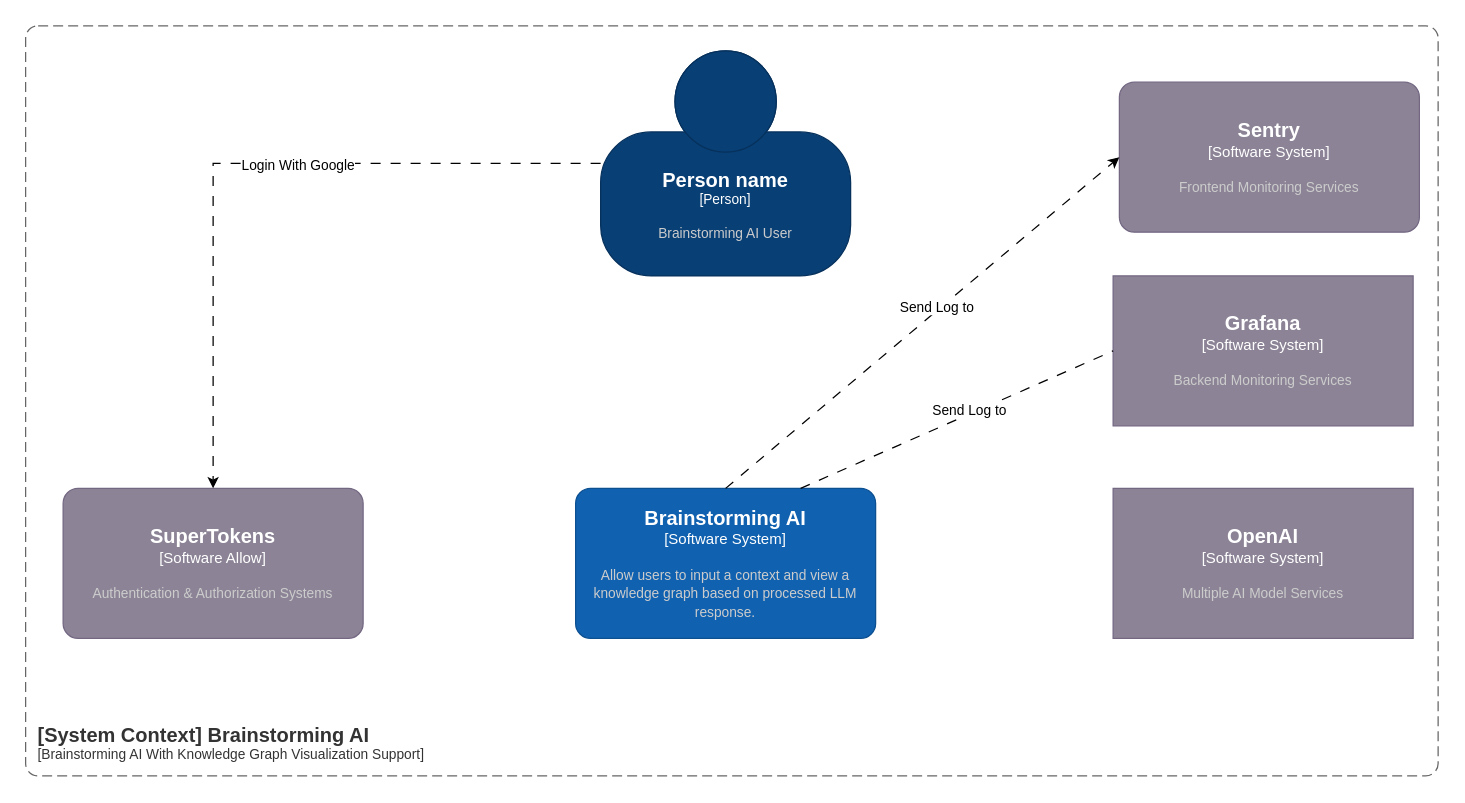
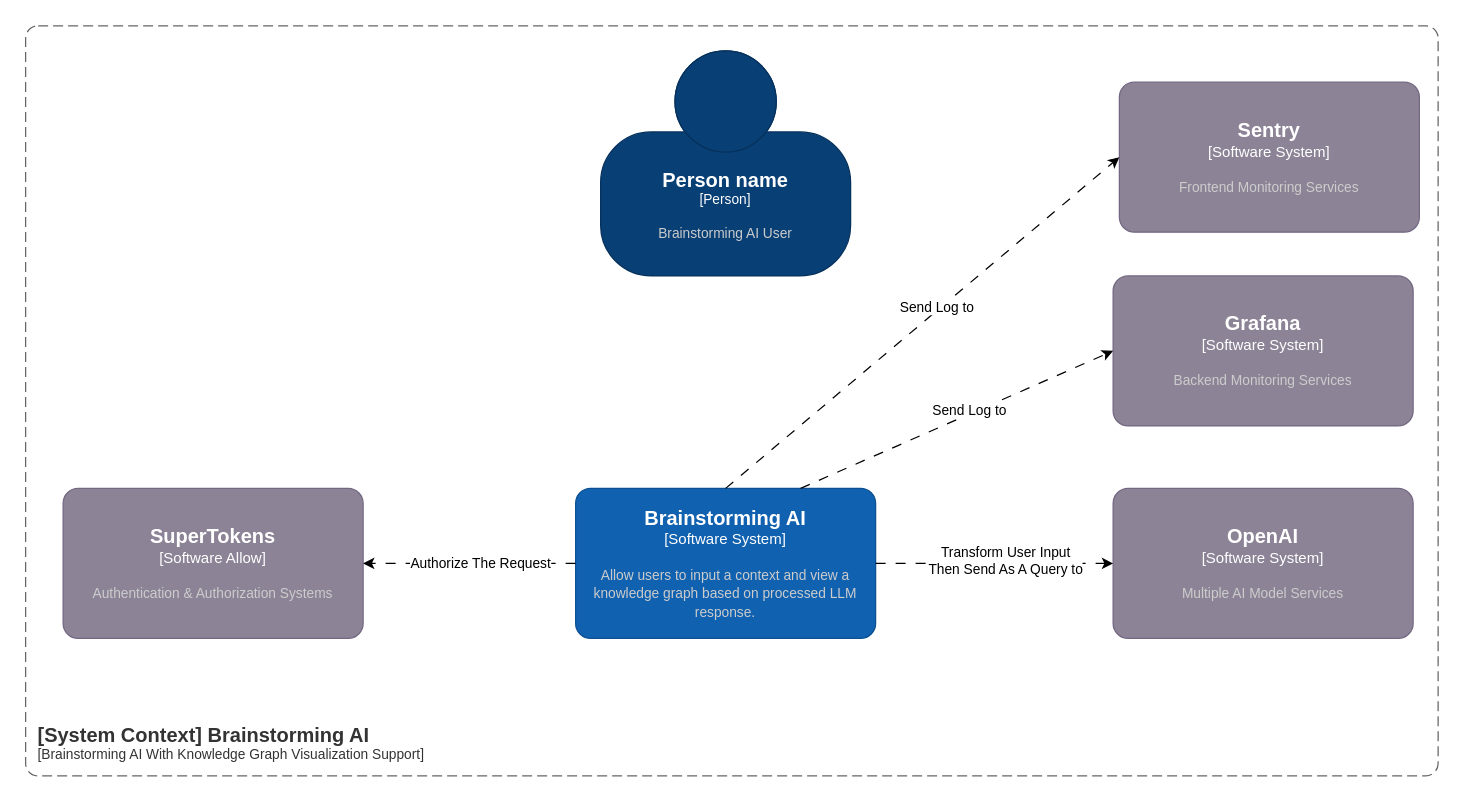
- <mxCell id="5" style="edgeStyle=orthogonalEdgeStyle;rounded=0;orthogonalLoop=1;jettySize=auto;html=1;entryX=0.5;entryY=0;entryDx=0;entryDy=0;entryPerimeter=0;dashed=1;dashPattern=8 8;" parent="1" source="2" target="3" edge="1"><mxGeometry relative="1" as="geometry" /></mxCell>
- <mxCell id="6" value="Login With Google" style="edgeLabel;html=1;align=center;verticalAlign=middle;resizable=0;points=[];" parent="5" vertex="1" connectable="0"><mxGeometry x="-0.146" y="1" relative="1" as="geometry"><mxPoint as="offset" /></mxGeometry></mxCell>
- <mxCell id="14" value="&lt;font style=&quot;font-size: 16px&quot;&gt;&lt;b&gt;Grafana&lt;/b&gt;&lt;/font&gt;&lt;div&gt;[Software System]&lt;/div&gt;&lt;br&gt;&lt;div&gt;&lt;font style=&quot;font-size: 11px&quot;&gt;&lt;font color=&quot;#cccccc&quot;&gt;Backend Monitoring Services&lt;/font&gt;&lt;/div&gt;" style="whiteSpace=wrap;html=1;labelBackgroundColor=none;fillColor=#8C8496;fontColor=#ffffff;align=center;arcSize=10;strokeColor=#736782;metaEdit=1;resizable=0;points=[[0.25,0,0],[0.5,0,0],[0.75,0,0],[1,0.25,0],[1,0.5,0],[1,0.75,0],[0.75,1,0],[0.5,1,0],[0.25,1,0],[0,0.75,0],[0,0.5,0],[0,0.25,0]];rounded=0;" parent="1" vertex="1"><mxGeometry x="890" y="220" width="240" height="120" as="geometry" /></mxCell>
+ <mxCell id="14" value="&lt;font style=&quot;font-size: 16px&quot;&gt;&lt;b&gt;Grafana&lt;/b&gt;&lt;/font&gt;&lt;div&gt;[Software System]&lt;/div&gt;&lt;br&gt;&lt;div&gt;&lt;font style=&quot;font-size: 11px&quot;&gt;&lt;font color=&quot;#cccccc&quot;&gt;Backend Monitoring Services&lt;/font&gt;&lt;/div&gt;" style="rounded=1;whiteSpace=wrap;html=1;labelBackgroundColor=none;fillColor=#8C8496;fontColor=#ffffff;align=center;arcSize=10;strokeColor=#736782;metaEdit=1;resizable=0;points=[[0.25,0,0],[0.5,0,0],[0.75,0,0],[1,0.25,0],[1,0.5,0],[1,0.75,0],[0.75,1,0],[0.5,1,0],[0.25,1,0],[0,0.75,0],[0,0.5,0],[0,0.25,0]];" parent="1" vertex="1"><mxGeometry x="890" y="220" width="240" height="120" as="geometry" /></mxCell>
- <mxCell id="15" style="rounded=0;orthogonalLoop=1;jettySize=auto;html=1;exitX=0.75;exitY=0;exitDx=0;exitDy=0;exitPerimeter=0;entryX=0;entryY=0.5;entryDx=0;entryDy=0;entryPerimeter=0;dashed=1;dashPattern=8 8;endArrow=none;" parent="1" source="4" target="14" edge="1"><mxGeometry relative="1" as="geometry"><mxPoint x="680" y="390" as="sourcePoint" /><mxPoint x="870" y="390" as="targetPoint" /></mxGeometry></mxCell>
+ <mxCell id="15" style="rounded=0;orthogonalLoop=1;jettySize=auto;html=1;exitX=0.75;exitY=0;exitDx=0;exitDy=0;exitPerimeter=0;entryX=0;entryY=0.5;entryDx=0;entryDy=0;entryPerimeter=0;dashed=1;dashPattern=8 8;" parent="1" source="4" target="14" edge="1"><mxGeometry relative="1" as="geometry"><mxPoint x="680" y="390" as="sourcePoint" /><mxPoint x="870" y="390" as="targetPoint" /></mxGeometry></mxCell>
+ <mxCell id="7" style="edgeStyle=orthogonalEdgeStyle;rounded=0;orthogonalLoop=1;jettySize=auto;html=1;exitX=0;exitY=0.5;exitDx=0;exitDy=0;exitPerimeter=0;entryX=1;entryY=0.5;entryDx=0;entryDy=0;entryPerimeter=0;dashed=1;dashPattern=8 8;" parent="1" source="4" target="3" edge="1"><mxGeometry relative="1" as="geometry" /></mxCell>
+ <mxCell id="8" value="Authorize The Request" style="edgeLabel;html=1;align=center;verticalAlign=middle;resizable=0;points=[];" parent="7" vertex="1" connectable="0"><mxGeometry x="-0.094" y="-1" relative="1" as="geometry"><mxPoint as="offset" /></mxGeometry></mxCell>
+ <mxCell id="11" style="edgeStyle=orthogonalEdgeStyle;rounded=0;orthogonalLoop=1;jettySize=auto;html=1;exitX=1;exitY=0.5;exitDx=0;exitDy=0;exitPerimeter=0;entryX=0;entryY=0.5;entryDx=0;entryDy=0;entryPerimeter=0;dashed=1;dashPattern=8 8;" parent="1" source="4" target="10" edge="1"><mxGeometry relative="1" as="geometry" /></mxCell>
+ <mxCell id="12" value="Transform User Input&lt;br&gt;Then Send As A Query to" style="edgeLabel;html=1;align=center;verticalAlign=middle;resizable=0;points=[];" parent="11" vertex="1" connectable="0"><mxGeometry x="0.082" y="3" relative="1" as="geometry"><mxPoint as="offset" /></mxGeometry></mxCell>
- <mxCell id="10" value="&lt;font style=&quot;font-size: 16px&quot;&gt;&lt;b&gt;OpenAI&lt;/b&gt;&lt;/font&gt;&lt;div&gt;[Software System]&lt;/div&gt;&lt;br&gt;&lt;div&gt;&lt;font style=&quot;font-size: 11px&quot;&gt;&lt;font color=&quot;#cccccc&quot;&gt;Multiple AI Model Services&lt;/font&gt;&lt;/div&gt;" style="whiteSpace=wrap;html=1;labelBackgroundColor=none;fillColor=light-dark(#8C8496,#69AEF2);fontColor=#ffffff;align=center;arcSize=10;strokeColor=#736782;metaEdit=1;resizable=0;points=[[0.25,0,0],[0.5,0,0],[0.75,0,0],[1,0.25,0],[1,0.5,0],[1,0.75,0],[0.75,1,0],[0.5,1,0],[0.25,1,0],[0,0.75,0],[0,0.5,0],[0,0.25,0]];rounded=0;" parent="1" vertex="1"><mxGeometry x="890" y="390" width="240" height="120" as="geometry" /></mxCell>
+ <mxCell id="10" value="&lt;font style=&quot;font-size: 16px&quot;&gt;&lt;b&gt;OpenAI&lt;/b&gt;&lt;/font&gt;&lt;div&gt;[Software System]&lt;/div&gt;&lt;br&gt;&lt;div&gt;&lt;font style=&quot;font-size: 11px&quot;&gt;&lt;font color=&quot;#cccccc&quot;&gt;Multiple AI Model Services&lt;/font&gt;&lt;/div&gt;" style="rounded=1;whiteSpace=wrap;html=1;labelBackgroundColor=none;fillColor=light-dark(#8C8496,#69AEF2);fontColor=#ffffff;align=center;arcSize=10;strokeColor=#736782;metaEdit=1;resizable=0;points=[[0.25,0,0],[0.5,0,0],[0.75,0,0],[1,0.25,0],[1,0.5,0],[1,0.75,0],[0.75,1,0],[0.5,1,0],[0.25,1,0],[0,0.75,0],[0,0.5,0],[0,0.25,0]];" parent="1" vertex="1"><mxGeometry x="890" y="390" width="240" height="120" as="geometry" /></mxCell>
